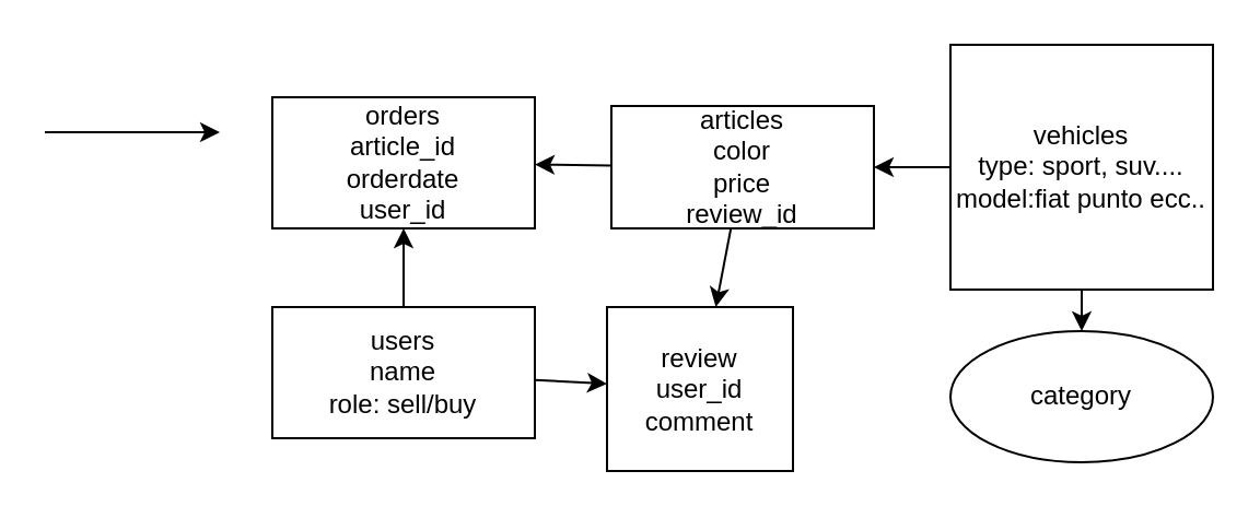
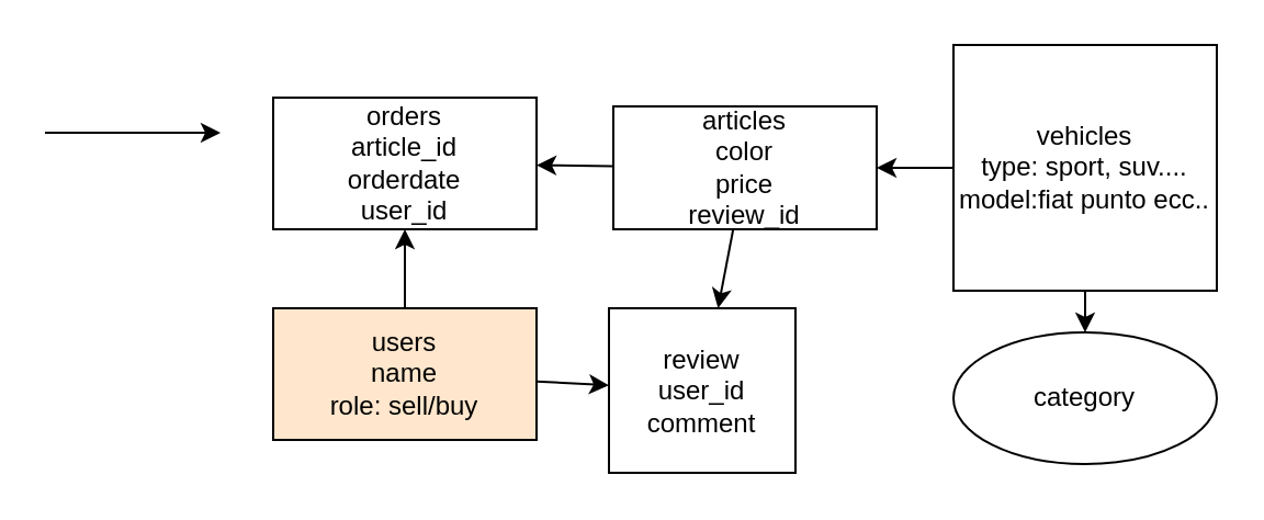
- <mxCell id="11" value="users&lt;br&gt;name&lt;br&gt;role: sell/buy" style="whiteSpace=wrap;html=1;" parent="1" vertex="1"><mxGeometry x="124" y="140" width="120" height="60" as="geometry" /></mxCell>
+ <mxCell id="11" value="users&lt;br&gt;name&lt;br&gt;role: sell/buy" style="whiteSpace=wrap;html=1;fillColor=#ffe6cc;" parent="1" vertex="1"><mxGeometry x="124" y="140" width="120" height="60" as="geometry" /></mxCell>
